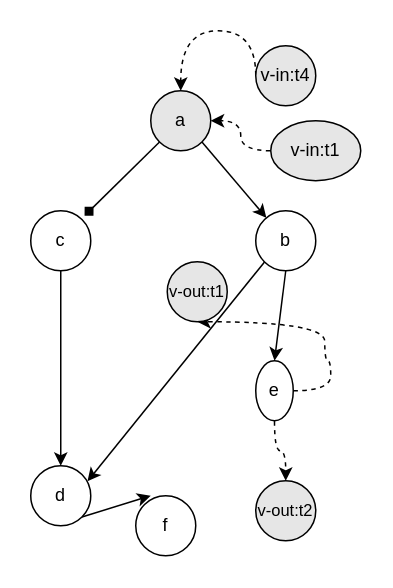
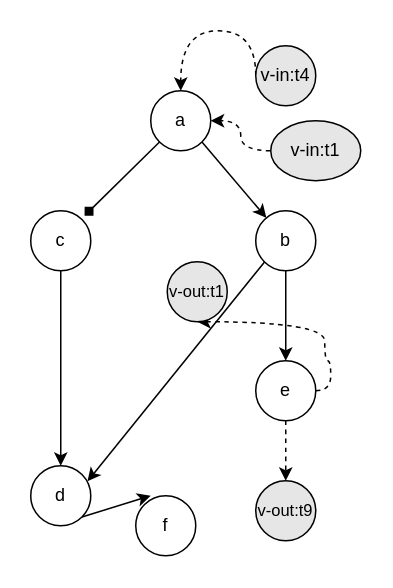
- <mxCell id="6" value="a" style="ellipse;whiteSpace=wrap;html=1;aspect=fixed;fillColor=#e6e6e6;" parent="1" vertex="1"><mxGeometry x="100" y="60" width="40" height="40" as="geometry" /></mxCell>
+ <mxCell id="6" value="a" style="ellipse;whiteSpace=wrap;html=1;aspect=fixed;" parent="1" vertex="1"><mxGeometry x="100" y="60" width="40" height="40" as="geometry" /></mxCell>
- <mxCell id="12" value="e" style="ellipse;whiteSpace=wrap;html=1;aspect=fixed;" parent="1" vertex="1"><mxGeometry x="170" y="240" width="25" height="40" as="geometry" /></mxCell>
+ <mxCell id="12" value="e" style="ellipse;whiteSpace=wrap;html=1;aspect=fixed;" parent="1" vertex="1"><mxGeometry x="170" y="240" width="40" height="40" as="geometry" /></mxCell>
- <mxCell id="20" value="&lt;font style=&quot;font-size: 11px;&quot;&gt;v-out:t2&lt;/font&gt;" style="ellipse;whiteSpace=wrap;html=1;aspect=fixed;fillColor=#E6E6E6;" parent="1" vertex="1"><mxGeometry x="170" y="320" width="40" height="40" as="geometry" /></mxCell>
+ <mxCell id="20" value="&lt;font style=&quot;font-size: 11px;&quot;&gt;v-out:t9&lt;/font&gt;" style="ellipse;whiteSpace=wrap;html=1;aspect=fixed;fillColor=#E6E6E6;" parent="1" vertex="1"><mxGeometry x="170" y="320" width="40" height="40" as="geometry" /></mxCell>
